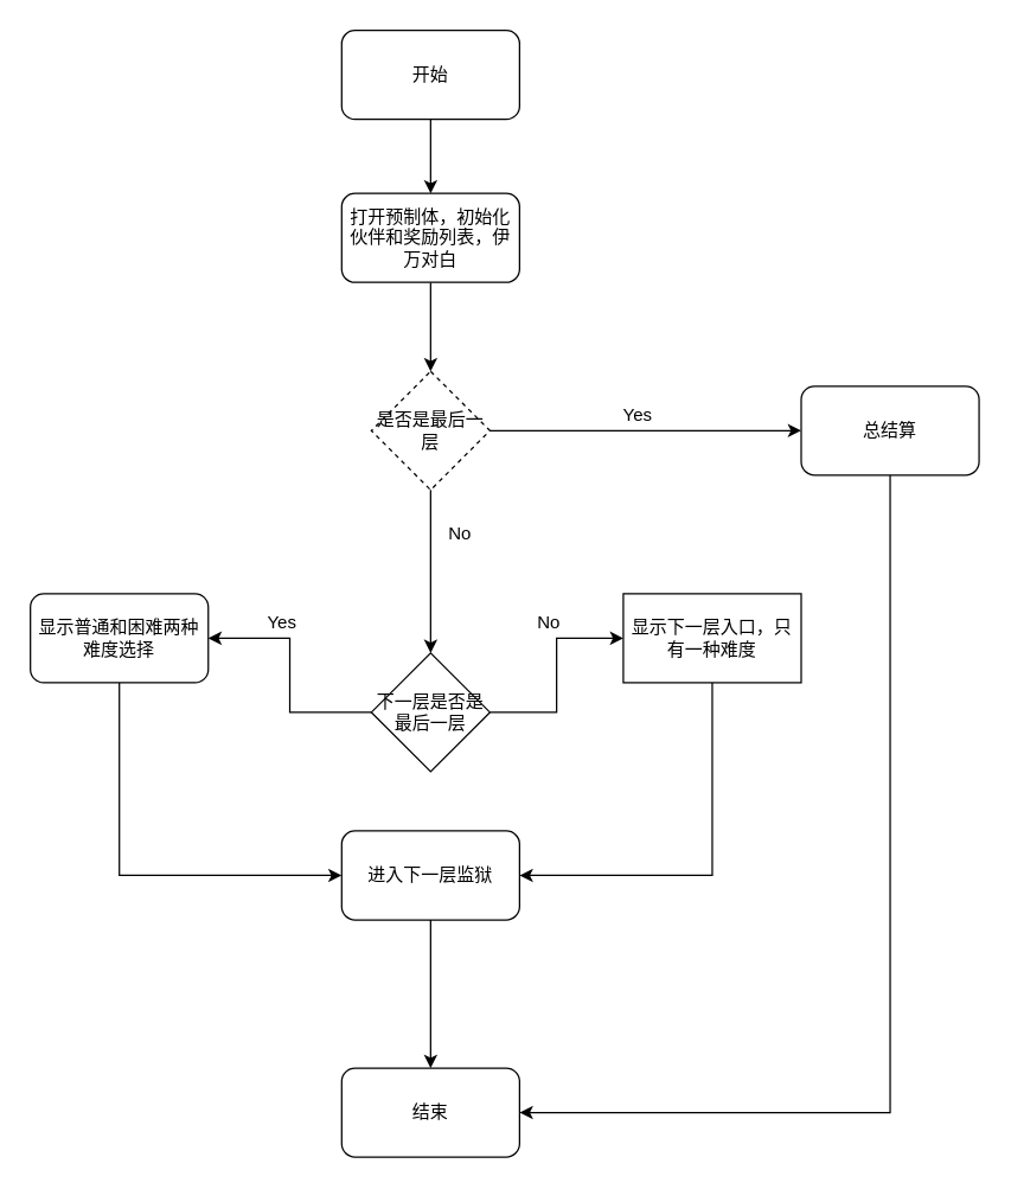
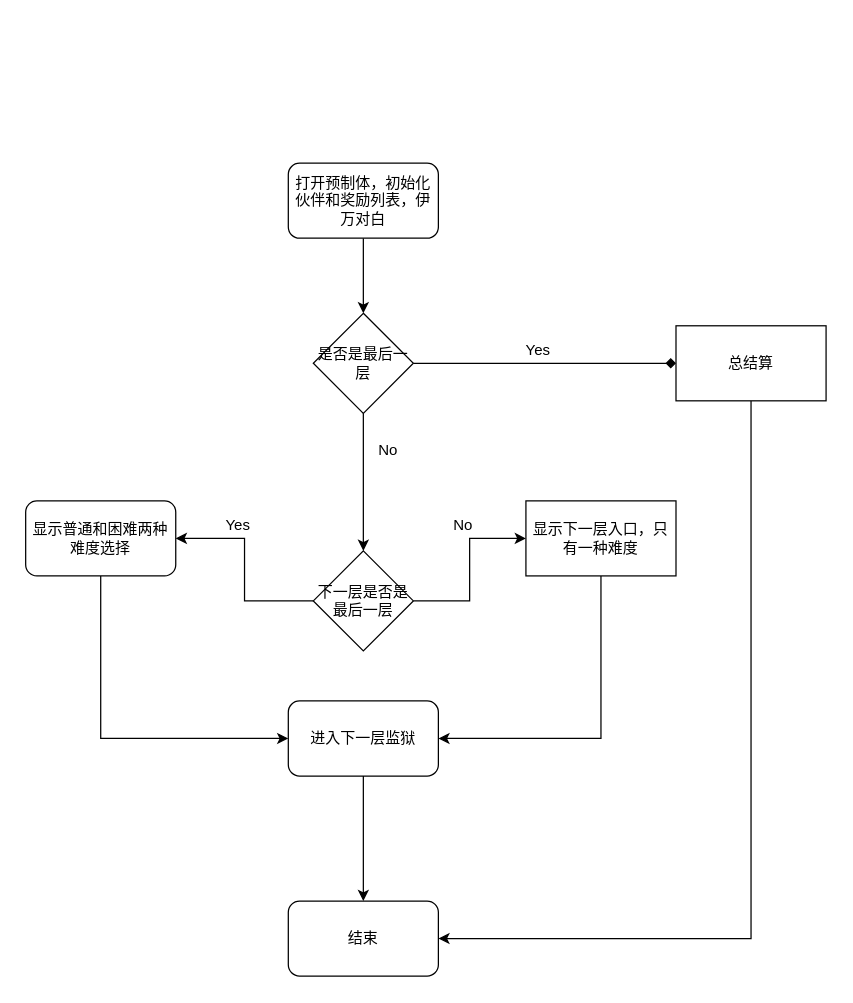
- <mxCell id="3" value="开始" style="rounded=1;whiteSpace=wrap;html=1;" vertex="1" parent="1"><mxGeometry x="230" y="20" width="120" height="60" as="geometry" /></mxCell>
- <mxCell id="2" style="edgeStyle=orthogonalEdgeStyle;rounded=0;orthogonalLoop=1;jettySize=auto;html=1;" edge="1" parent="1" source="3" target="5"><mxGeometry relative="1" as="geometry" /></mxCell>
- <mxCell id="8" value="是否是最后一层" style="rhombus;whiteSpace=wrap;html=1;dashed=1;" vertex="1" parent="1"><mxGeometry x="250" y="250" width="80" height="80" as="geometry" /></mxCell>
+ <mxCell id="8" value="是否是最后一层" style="rhombus;whiteSpace=wrap;html=1;" vertex="1" parent="1"><mxGeometry x="250" y="250" width="80" height="80" as="geometry" /></mxCell>
- <mxCell id="7" style="edgeStyle=orthogonalEdgeStyle;rounded=0;orthogonalLoop=1;jettySize=auto;html=1;" edge="1" parent="1" source="8" target="24"><mxGeometry relative="1" as="geometry" /></mxCell>
+ <mxCell id="7" style="edgeStyle=orthogonalEdgeStyle;rounded=0;orthogonalLoop=1;jettySize=auto;html=1;endArrow=diamond;" edge="1" parent="1" source="8" target="24"><mxGeometry relative="1" as="geometry" /></mxCell>
- <mxCell id="24" value="总结算" style="rounded=1;whiteSpace=wrap;html=1;" vertex="1" parent="1"><mxGeometry x="540" y="260" width="120" height="60" as="geometry" /></mxCell>
+ <mxCell id="24" value="总结算" style="whiteSpace=wrap;html=1;rounded=0;" vertex="1" parent="1"><mxGeometry x="540" y="260" width="120" height="60" as="geometry" /></mxCell>
